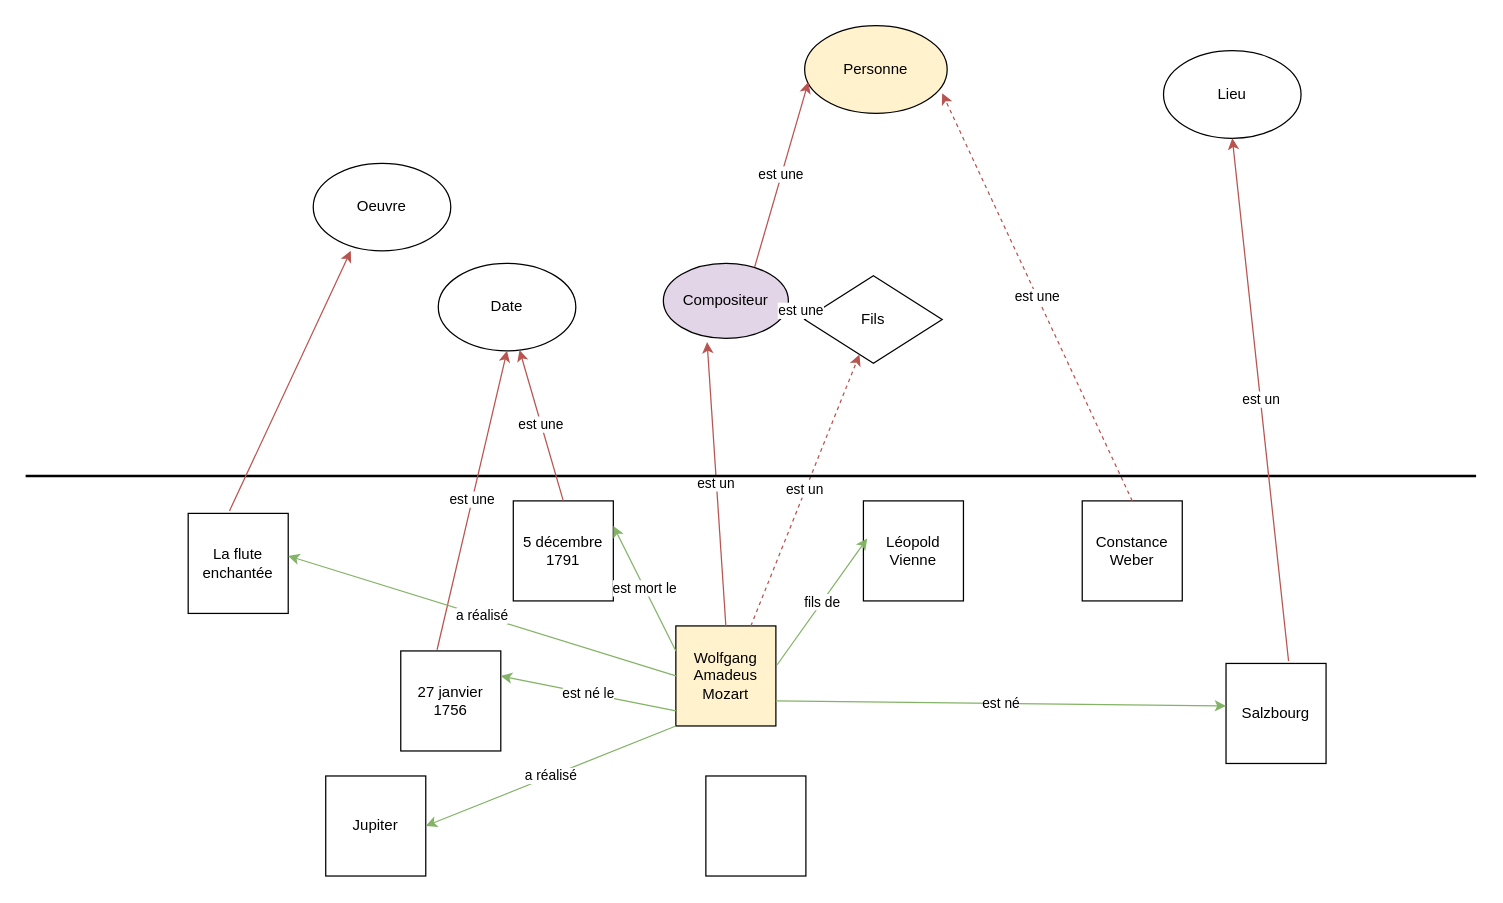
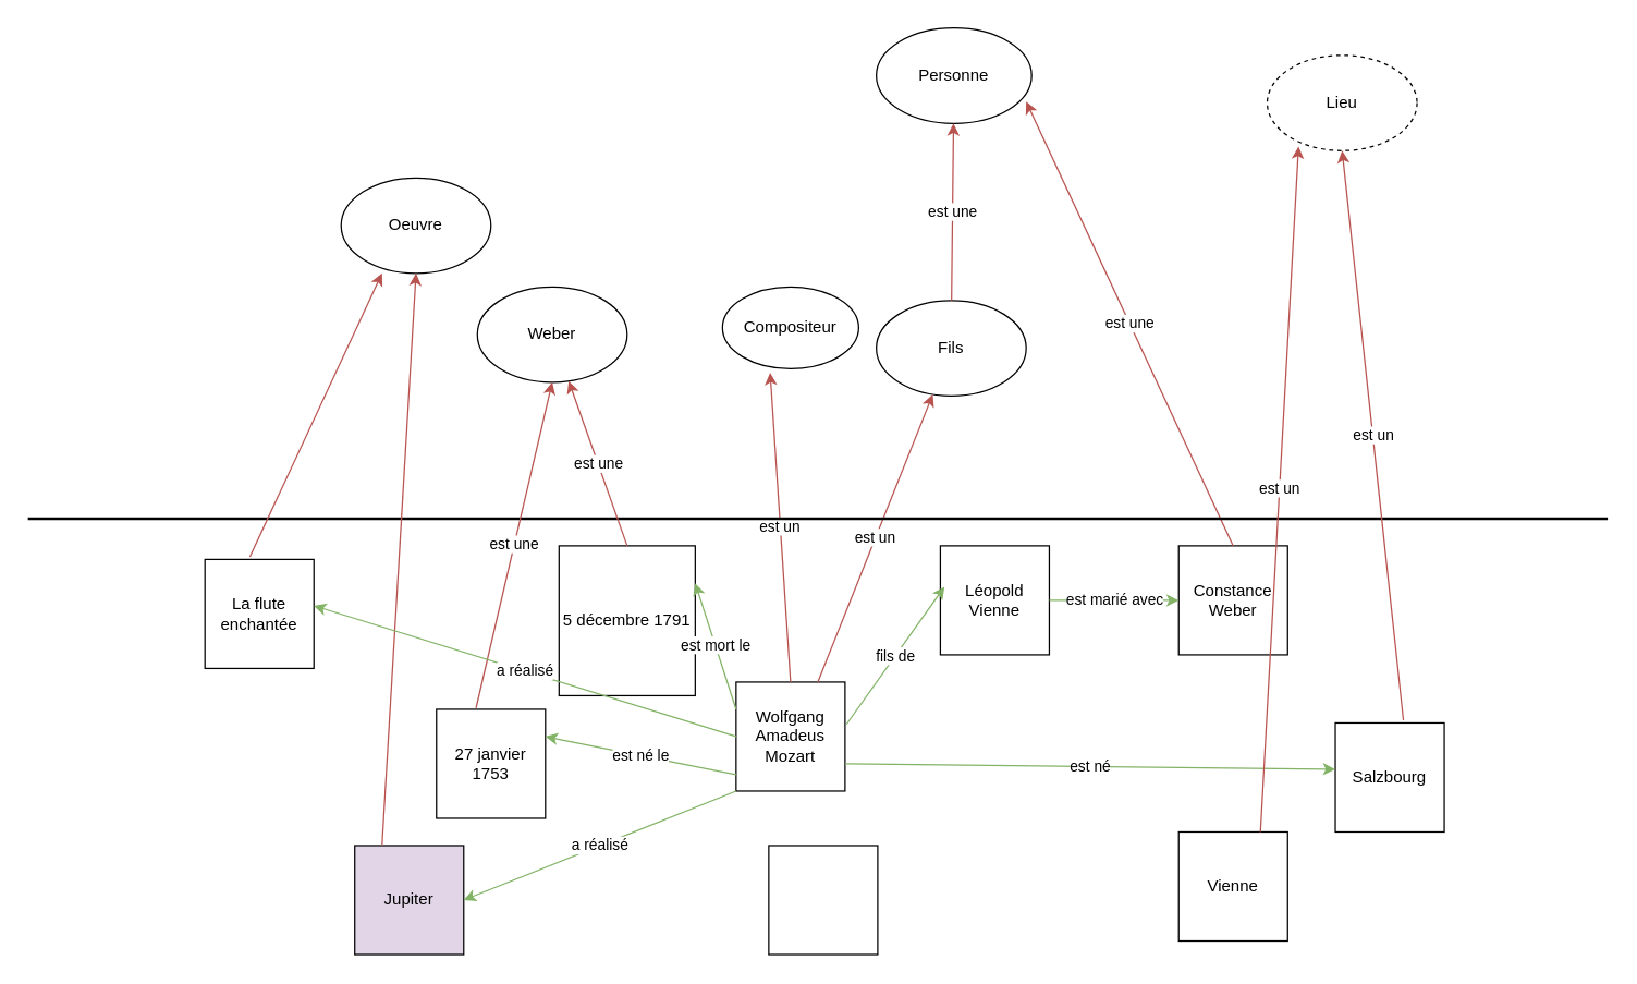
- <mxCell id="2" value="Personne" style="ellipse;whiteSpace=wrap;html=1;fillColor=#fff2cc;" vertex="1" parent="1"><mxGeometry x="643" y="20" width="114" height="70" as="geometry" /></mxCell>
+ <mxCell id="2" value="Personne" style="ellipse;whiteSpace=wrap;html=1;" vertex="1" parent="1"><mxGeometry x="643" y="20" width="114" height="70" as="geometry" /></mxCell>
- <mxCell id="16" value="Lieu" style="ellipse;whiteSpace=wrap;html=1;" vertex="1" parent="1"><mxGeometry x="930" y="40" width="110" height="70" as="geometry" /></mxCell>
+ <mxCell id="16" value="Lieu" style="ellipse;whiteSpace=wrap;html=1;dashed=1;" vertex="1" parent="1"><mxGeometry x="930" y="40" width="110" height="70" as="geometry" /></mxCell>
- <mxCell id="5" value="est une" style="endArrow=classic;html=1;rounded=0;fillColor=#f8cecc;strokeColor=#b85450;exitX=0.73;exitY=0.05;exitDx=0;exitDy=0;exitPerimeter=0;entryX=0.026;entryY=0.643;entryDx=0;entryDy=0;entryPerimeter=0;" edge="1" parent="1" source="3" target="2"><mxGeometry width="50" height="50" relative="1" as="geometry"><mxPoint x="510" y="270" as="sourcePoint" /><mxPoint x="560" y="220" as="targetPoint" /><Array as="points" /></mxGeometry></mxCell>
- <mxCell id="3" value="Compositeur" style="ellipse;whiteSpace=wrap;html=1;fillColor=#e1d5e7;" vertex="1" parent="1"><mxGeometry x="530" y="210" width="100" height="60" as="geometry" /></mxCell>
+ <mxCell id="3" value="Compositeur" style="ellipse;whiteSpace=wrap;html=1;" vertex="1" parent="1"><mxGeometry x="530" y="210" width="100" height="60" as="geometry" /></mxCell>
- <mxCell id="24" value="Date" style="ellipse;whiteSpace=wrap;html=1;" vertex="1" parent="1"><mxGeometry x="350" y="210" width="110" height="70" as="geometry" /></mxCell>
+ <mxCell id="24" value="Weber" style="ellipse;whiteSpace=wrap;html=1;" vertex="1" parent="1"><mxGeometry x="350" y="210" width="110" height="70" as="geometry" /></mxCell>
- <mxCell id="6" value="est une" style="endArrow=classic;html=1;rounded=0;fillColor=#f8cecc;strokeColor=#b85450;" edge="1" parent="1" source="4" target="3"><mxGeometry width="50" height="50" relative="1" as="geometry"><mxPoint x="660" y="270" as="sourcePoint" /><mxPoint x="710" y="220" as="targetPoint" /></mxGeometry></mxCell>
+ <mxCell id="6" value="est une" style="endArrow=classic;html=1;rounded=0;fillColor=#f8cecc;strokeColor=#b85450;" edge="1" parent="1" source="4" target="2"><mxGeometry width="50" height="50" relative="1" as="geometry"><mxPoint x="660" y="270" as="sourcePoint" /><mxPoint x="710" y="220" as="targetPoint" /></mxGeometry></mxCell>
- <mxCell id="4" value="Fils" style="rhombus;whiteSpace=wrap;html=1;" vertex="1" parent="1"><mxGeometry x="643" y="220" width="110" height="70" as="geometry" /></mxCell>
+ <mxCell id="4" value="Fils" style="ellipse;whiteSpace=wrap;html=1;" vertex="1" parent="1"><mxGeometry x="643" y="220" width="110" height="70" as="geometry" /></mxCell>
- <mxCell id="13" value="est une" style="endArrow=classic;html=1;rounded=0;entryX=0.965;entryY=0.771;entryDx=0;entryDy=0;entryPerimeter=0;exitX=0.5;exitY=0;exitDx=0;exitDy=0;fillColor=#f8cecc;strokeColor=#b85450;dashed=1;" edge="1" parent="1" source="12" target="2"><mxGeometry width="50" height="50" relative="1" as="geometry"><mxPoint x="820" y="320" as="sourcePoint" /><mxPoint x="870" y="270" as="targetPoint" /></mxGeometry></mxCell>
+ <mxCell id="13" value="est une" style="endArrow=classic;html=1;rounded=0;entryX=0.965;entryY=0.771;entryDx=0;entryDy=0;entryPerimeter=0;exitX=0.5;exitY=0;exitDx=0;exitDy=0;fillColor=#f8cecc;strokeColor=#b85450;" edge="1" parent="1" source="12" target="2"><mxGeometry width="50" height="50" relative="1" as="geometry"><mxPoint x="820" y="320" as="sourcePoint" /><mxPoint x="870" y="270" as="targetPoint" /></mxGeometry></mxCell>
+ <mxCell id="34" value="est un" style="endArrow=classic;html=1;rounded=0;exitX=0.75;exitY=0;exitDx=0;exitDy=0;entryX=0.209;entryY=0.957;entryDx=0;entryDy=0;entryPerimeter=0;fillColor=#f8cecc;strokeColor=#b85450;" edge="1" parent="1" source="23" target="16"><mxGeometry width="50" height="50" relative="1" as="geometry"><mxPoint x="950" y="680" as="sourcePoint" /><mxPoint x="1000" y="630" as="targetPoint" /></mxGeometry></mxCell>
- <mxCell id="11" value="est un " style="endArrow=classic;html=1;rounded=0;exitX=0.75;exitY=0;exitDx=0;exitDy=0;fillColor=#f8cecc;strokeColor=#b85450;dashed=1;" edge="1" parent="1" source="7" target="4"><mxGeometry width="50" height="50" relative="1" as="geometry"><mxPoint x="510" y="390" as="sourcePoint" /><mxPoint x="560" y="340" as="targetPoint" /></mxGeometry></mxCell>
+ <mxCell id="11" value="est un " style="endArrow=classic;html=1;rounded=0;exitX=0.75;exitY=0;exitDx=0;exitDy=0;fillColor=#f8cecc;strokeColor=#b85450;" edge="1" parent="1" source="7" target="4"><mxGeometry width="50" height="50" relative="1" as="geometry"><mxPoint x="510" y="390" as="sourcePoint" /><mxPoint x="560" y="340" as="targetPoint" /></mxGeometry></mxCell>
+ <mxCell id="21" value="" style="endArrow=classic;html=1;rounded=0;entryX=0.5;entryY=1;entryDx=0;entryDy=0;exitX=0.25;exitY=0;exitDx=0;exitDy=0;fillColor=#f8cecc;strokeColor=#b85450;" edge="1" parent="1" source="19" target="17"><mxGeometry width="50" height="50" relative="1" as="geometry"><mxPoint x="380" y="320" as="sourcePoint" /><mxPoint x="430" y="270" as="targetPoint" /></mxGeometry></mxCell>
- <mxCell id="27" value="5 décembre 1791" style="whiteSpace=wrap;html=1;aspect=fixed;" vertex="1" parent="1"><mxGeometry x="410" y="400" width="80" height="80" as="geometry" /></mxCell>
+ <mxCell id="27" value="5 décembre 1791" style="whiteSpace=wrap;html=1;aspect=fixed;" vertex="1" parent="1"><mxGeometry x="410" y="400" width="100" height="110" as="geometry" /></mxCell>
+ <mxCell id="14" value="est marié avec" style="endArrow=classic;html=1;rounded=0;exitX=1;exitY=0.5;exitDx=0;exitDy=0;entryX=0;entryY=0.5;entryDx=0;entryDy=0;fillColor=#d5e8d4;strokeColor=#82b366;" edge="1" parent="1" source="9" target="12"><mxGeometry width="50" height="50" relative="1" as="geometry"><mxPoint x="680" y="440" as="sourcePoint" /><mxPoint x="730" y="390" as="targetPoint" /></mxGeometry></mxCell>
- <mxCell id="7" value="Wolfgang Amadeus Mozart" style="whiteSpace=wrap;html=1;aspect=fixed;fillColor=#fff2cc;" vertex="1" parent="1"><mxGeometry x="540" y="500" width="80" height="80" as="geometry" /></mxCell>
+ <mxCell id="7" value="Wolfgang Amadeus Mozart" style="whiteSpace=wrap;html=1;aspect=fixed;" vertex="1" parent="1"><mxGeometry x="540" y="500" width="80" height="80" as="geometry" /></mxCell>
- <mxCell id="25" value="27 janvier 1756" style="whiteSpace=wrap;html=1;aspect=fixed;" vertex="1" parent="1"><mxGeometry x="320" y="520" width="80" height="80" as="geometry" /></mxCell>
+ <mxCell id="25" value="27 janvier 1753" style="whiteSpace=wrap;html=1;aspect=fixed;" vertex="1" parent="1"><mxGeometry x="320" y="520" width="80" height="80" as="geometry" /></mxCell>
+ <mxCell id="23" value="Vienne" style="whiteSpace=wrap;html=1;aspect=fixed;" vertex="1" parent="1"><mxGeometry x="865" y="610" width="80" height="80" as="geometry" /></mxCell>
- <mxCell id="19" value="Jupiter" style="whiteSpace=wrap;html=1;aspect=fixed;" vertex="1" parent="1"><mxGeometry x="260" y="620" width="80" height="80" as="geometry" /></mxCell>
+ <mxCell id="19" value="Jupiter" style="whiteSpace=wrap;html=1;aspect=fixed;fillColor=#e1d5e7;" vertex="1" parent="1"><mxGeometry x="260" y="620" width="80" height="80" as="geometry" /></mxCell>
